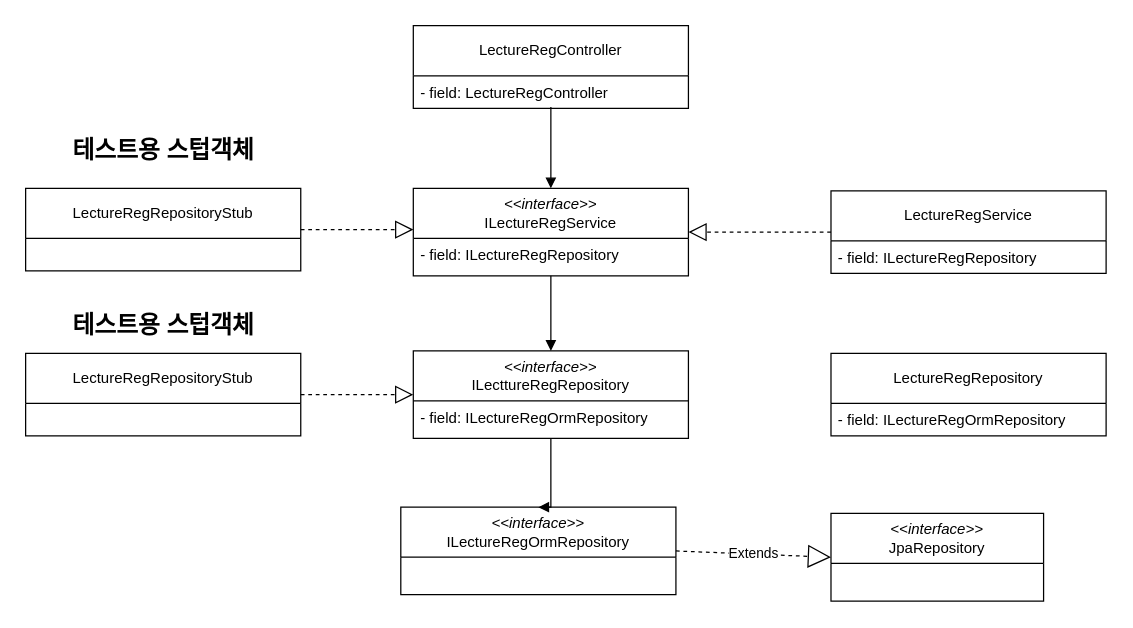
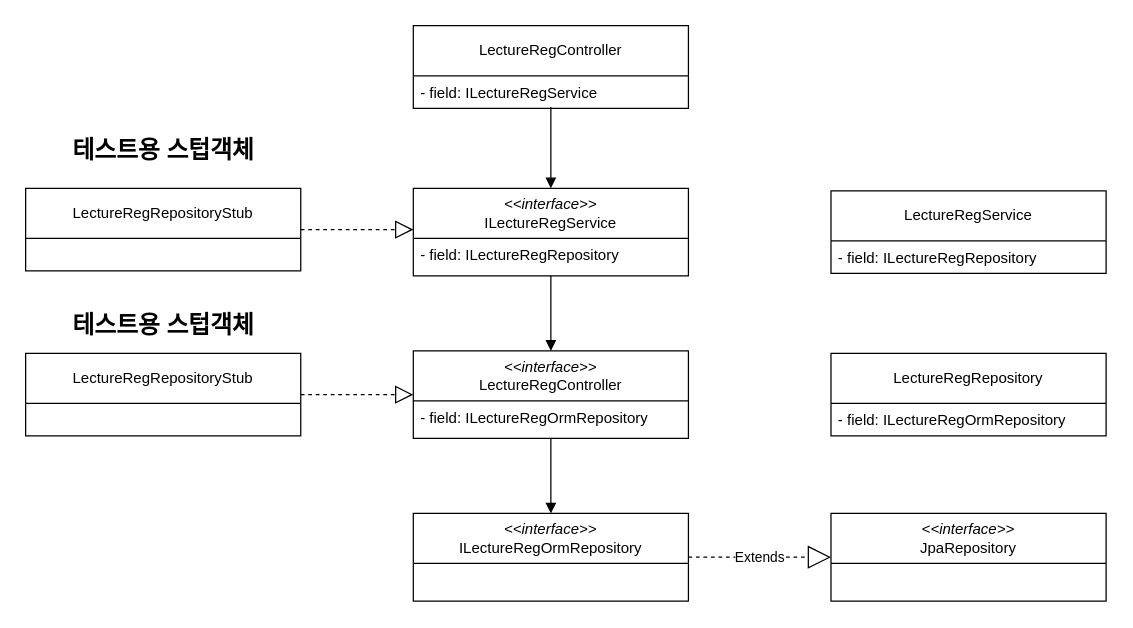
- <mxCell id="3" value="- field: LectureRegController&amp;nbsp;" style="text;strokeColor=none;fillColor=none;align=left;verticalAlign=top;spacingLeft=4;spacingRight=4;overflow=hidden;rotatable=0;points=[[0,0.5],[1,0.5]];portConstraint=eastwest;whiteSpace=wrap;html=1;" vertex="1" parent="2"><mxGeometry y="40" width="220" height="26" as="geometry" /></mxCell>
+ <mxCell id="3" value="- field: ILectureRegService&amp;nbsp;" style="text;strokeColor=none;fillColor=none;align=left;verticalAlign=top;spacingLeft=4;spacingRight=4;overflow=hidden;rotatable=0;points=[[0,0.5],[1,0.5]];portConstraint=eastwest;whiteSpace=wrap;html=1;" vertex="1" parent="2"><mxGeometry y="40" width="220" height="26" as="geometry" /></mxCell>
- <mxCell id="18" value="" style="endArrow=block;dashed=1;endFill=0;endSize=12;html=1;rounded=0;entryX=1;entryY=0.5;entryDx=0;entryDy=0;exitX=0;exitY=0.5;exitDx=0;exitDy=0;" edge="1" parent="1" source="14" target="4"><mxGeometry width="160" relative="1" as="geometry"><mxPoint x="580" y="250" as="sourcePoint" /><mxPoint x="740" y="250" as="targetPoint" /></mxGeometry></mxCell>
- <mxCell id="6" value="&lt;div&gt;&lt;i&gt;&amp;lt;&amp;lt;interface&amp;gt;&amp;gt;&lt;/i&gt;&lt;/div&gt;ILecttureRegRepository" style="swimlane;fontStyle=0;childLayout=stackLayout;horizontal=1;startSize=40;fillColor=none;horizontalStack=0;resizeParent=1;resizeParentMax=0;resizeLast=0;collapsible=1;marginBottom=0;whiteSpace=wrap;html=1;" vertex="1" parent="1"><mxGeometry x="330" y="280" width="220" height="70" as="geometry" /></mxCell>
+ <mxCell id="6" value="&lt;div&gt;&lt;i&gt;&amp;lt;&amp;lt;interface&amp;gt;&amp;gt;&lt;/i&gt;&lt;/div&gt;LectureRegController" style="swimlane;fontStyle=0;childLayout=stackLayout;horizontal=1;startSize=40;fillColor=none;horizontalStack=0;resizeParent=1;resizeParentMax=0;resizeLast=0;collapsible=1;marginBottom=0;whiteSpace=wrap;html=1;" vertex="1" parent="1"><mxGeometry x="330" y="280" width="220" height="70" as="geometry" /></mxCell>
- <mxCell id="8" value="&lt;div&gt;&lt;i&gt;&amp;lt;&amp;lt;interface&amp;gt;&amp;gt;&lt;/i&gt;&lt;/div&gt;ILectureRegOrmRepository" style="swimlane;fontStyle=0;childLayout=stackLayout;horizontal=1;startSize=40;fillColor=none;horizontalStack=0;resizeParent=1;resizeParentMax=0;resizeLast=0;collapsible=1;marginBottom=0;whiteSpace=wrap;html=1;" vertex="1" parent="1"><mxGeometry x="320" y="405" width="220" height="70" as="geometry" /></mxCell>
+ <mxCell id="8" value="&lt;div&gt;&lt;i&gt;&amp;lt;&amp;lt;interface&amp;gt;&amp;gt;&lt;/i&gt;&lt;/div&gt;ILectureRegOrmRepository" style="swimlane;fontStyle=0;childLayout=stackLayout;horizontal=1;startSize=40;fillColor=none;horizontalStack=0;resizeParent=1;resizeParentMax=0;resizeLast=0;collapsible=1;marginBottom=0;whiteSpace=wrap;html=1;" vertex="1" parent="1"><mxGeometry x="330" y="410" width="220" height="70" as="geometry" /></mxCell>
- <mxCell id="9" value="&lt;div&gt;&lt;i&gt;&amp;lt;&amp;lt;interface&amp;gt;&amp;gt;&lt;/i&gt;&lt;/div&gt;JpaRepository" style="swimlane;fontStyle=0;childLayout=stackLayout;horizontal=1;startSize=40;fillColor=none;horizontalStack=0;resizeParent=1;resizeParentMax=0;resizeLast=0;collapsible=1;marginBottom=0;whiteSpace=wrap;html=1;" vertex="1" parent="1"><mxGeometry x="664" y="410" width="170" height="70" as="geometry" /></mxCell>
+ <mxCell id="9" value="&lt;div&gt;&lt;i&gt;&amp;lt;&amp;lt;interface&amp;gt;&amp;gt;&lt;/i&gt;&lt;/div&gt;JpaRepository" style="swimlane;fontStyle=0;childLayout=stackLayout;horizontal=1;startSize=40;fillColor=none;horizontalStack=0;resizeParent=1;resizeParentMax=0;resizeLast=0;collapsible=1;marginBottom=0;whiteSpace=wrap;html=1;" vertex="1" parent="1"><mxGeometry x="664" y="410" width="220" height="70" as="geometry" /></mxCell>
